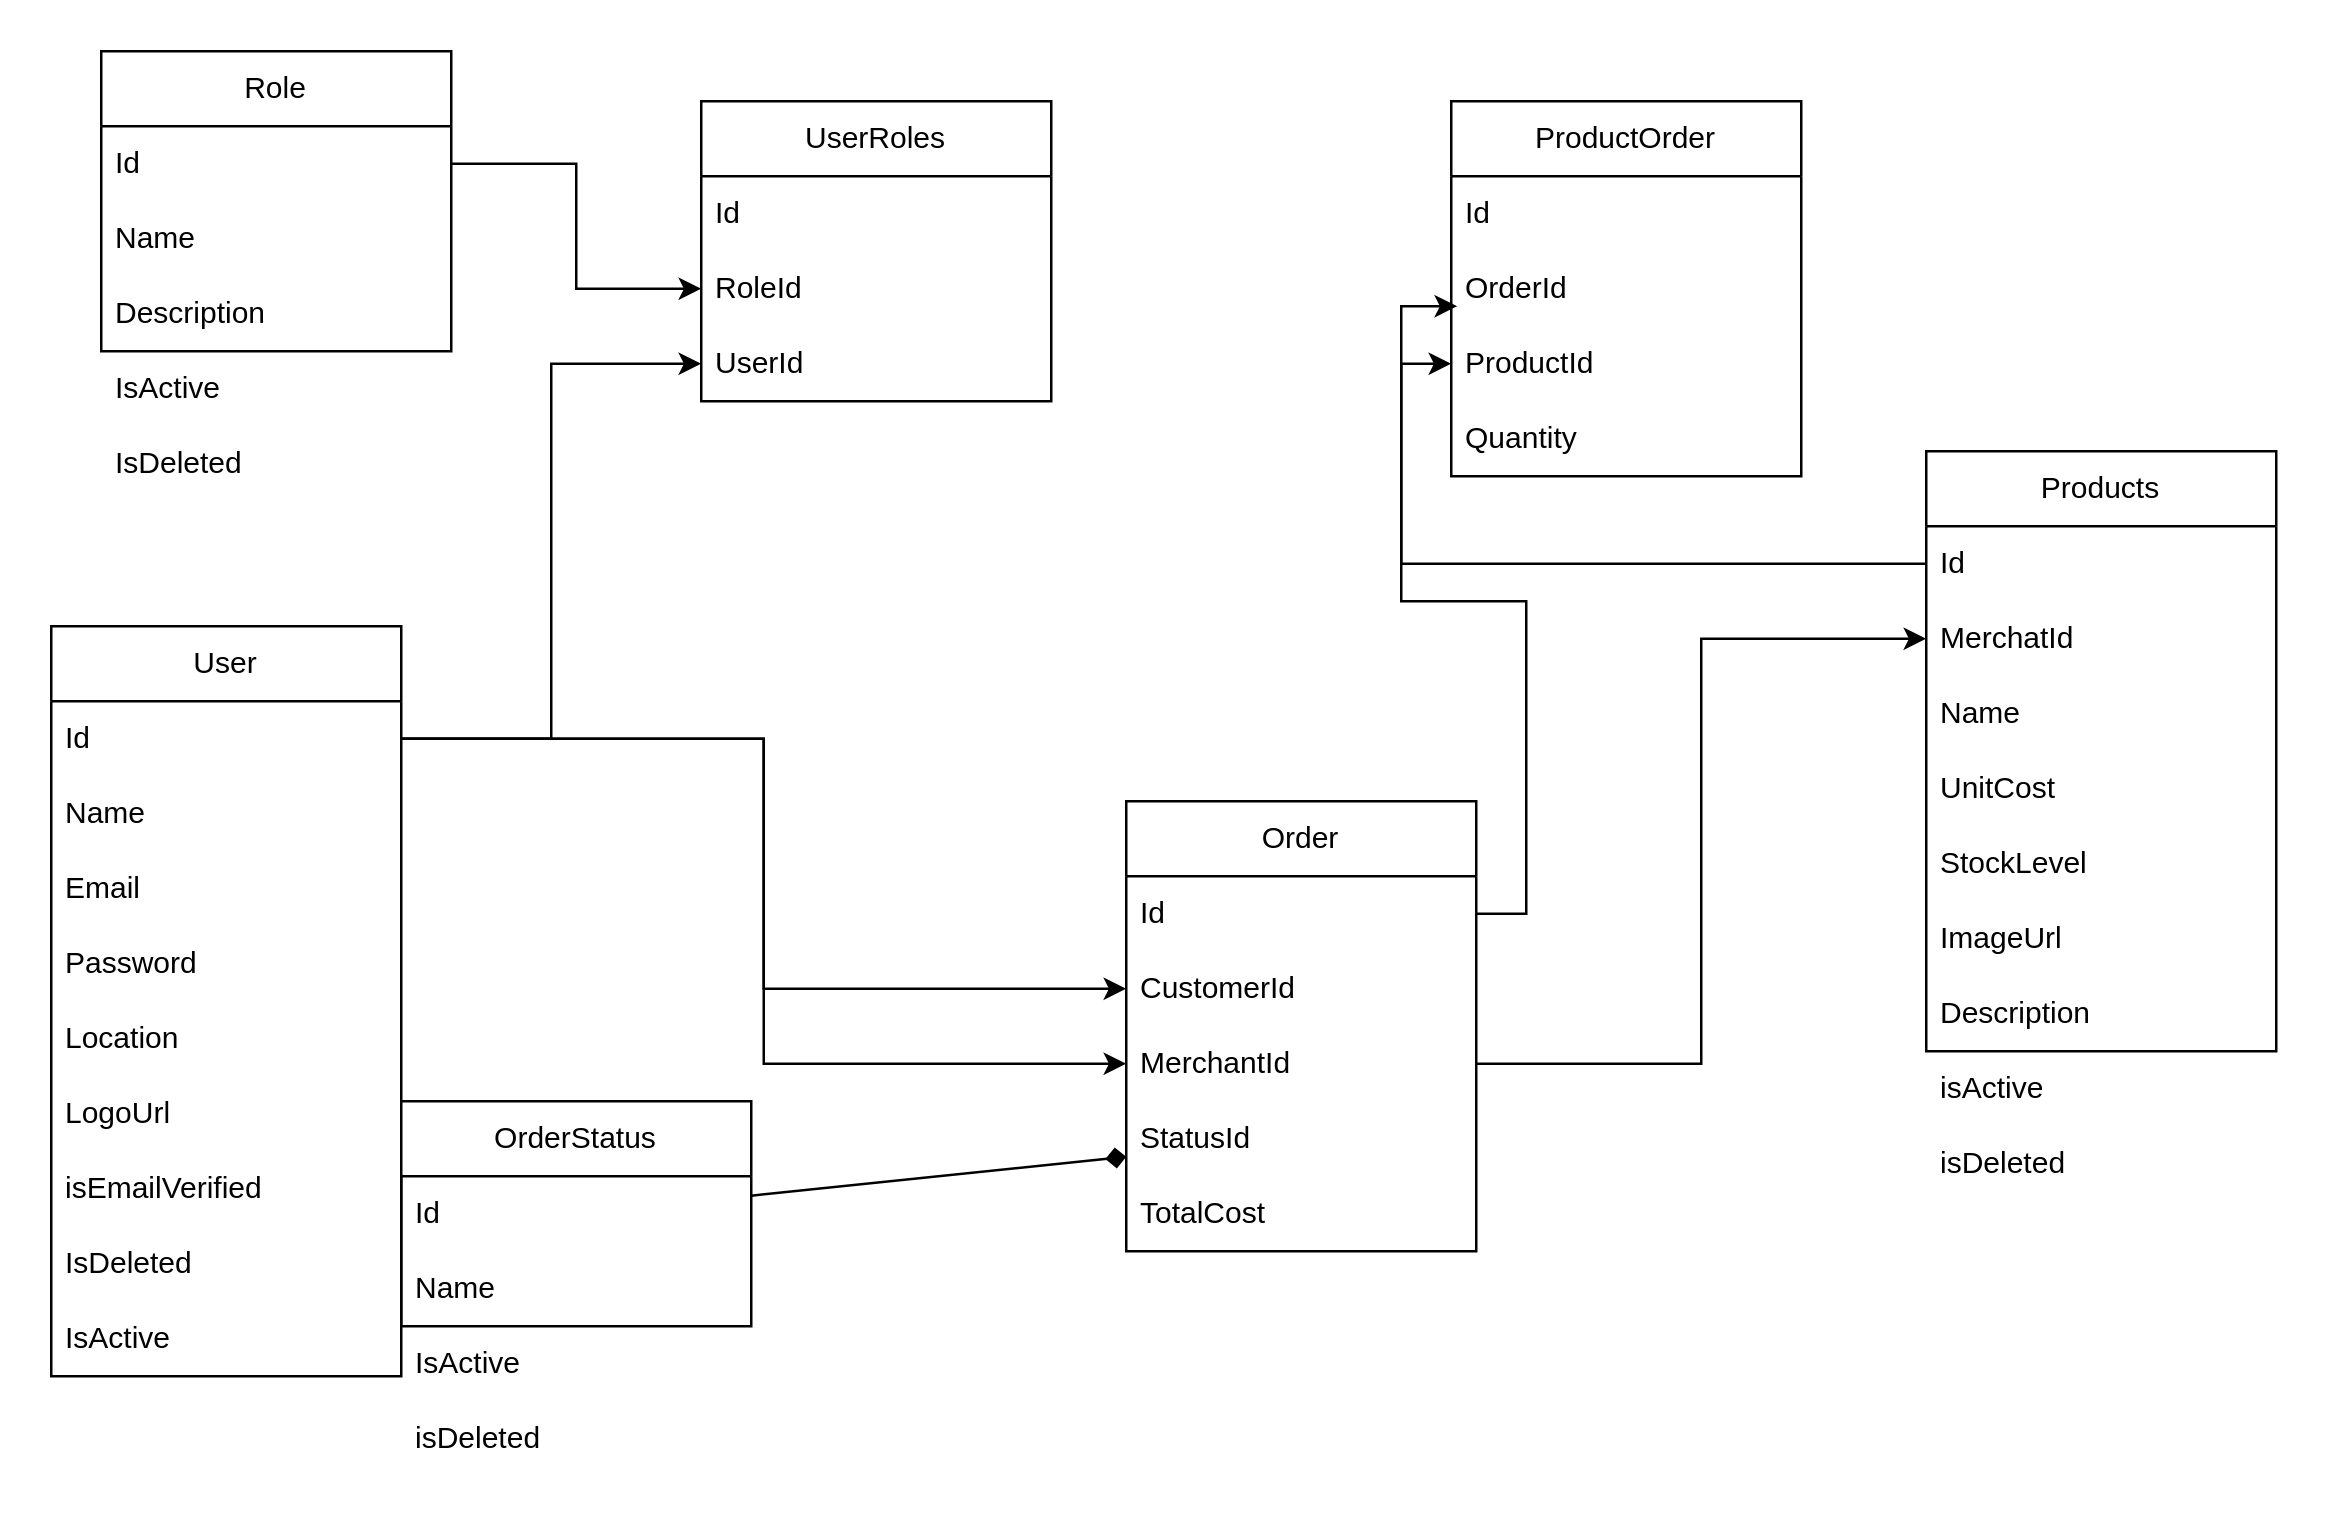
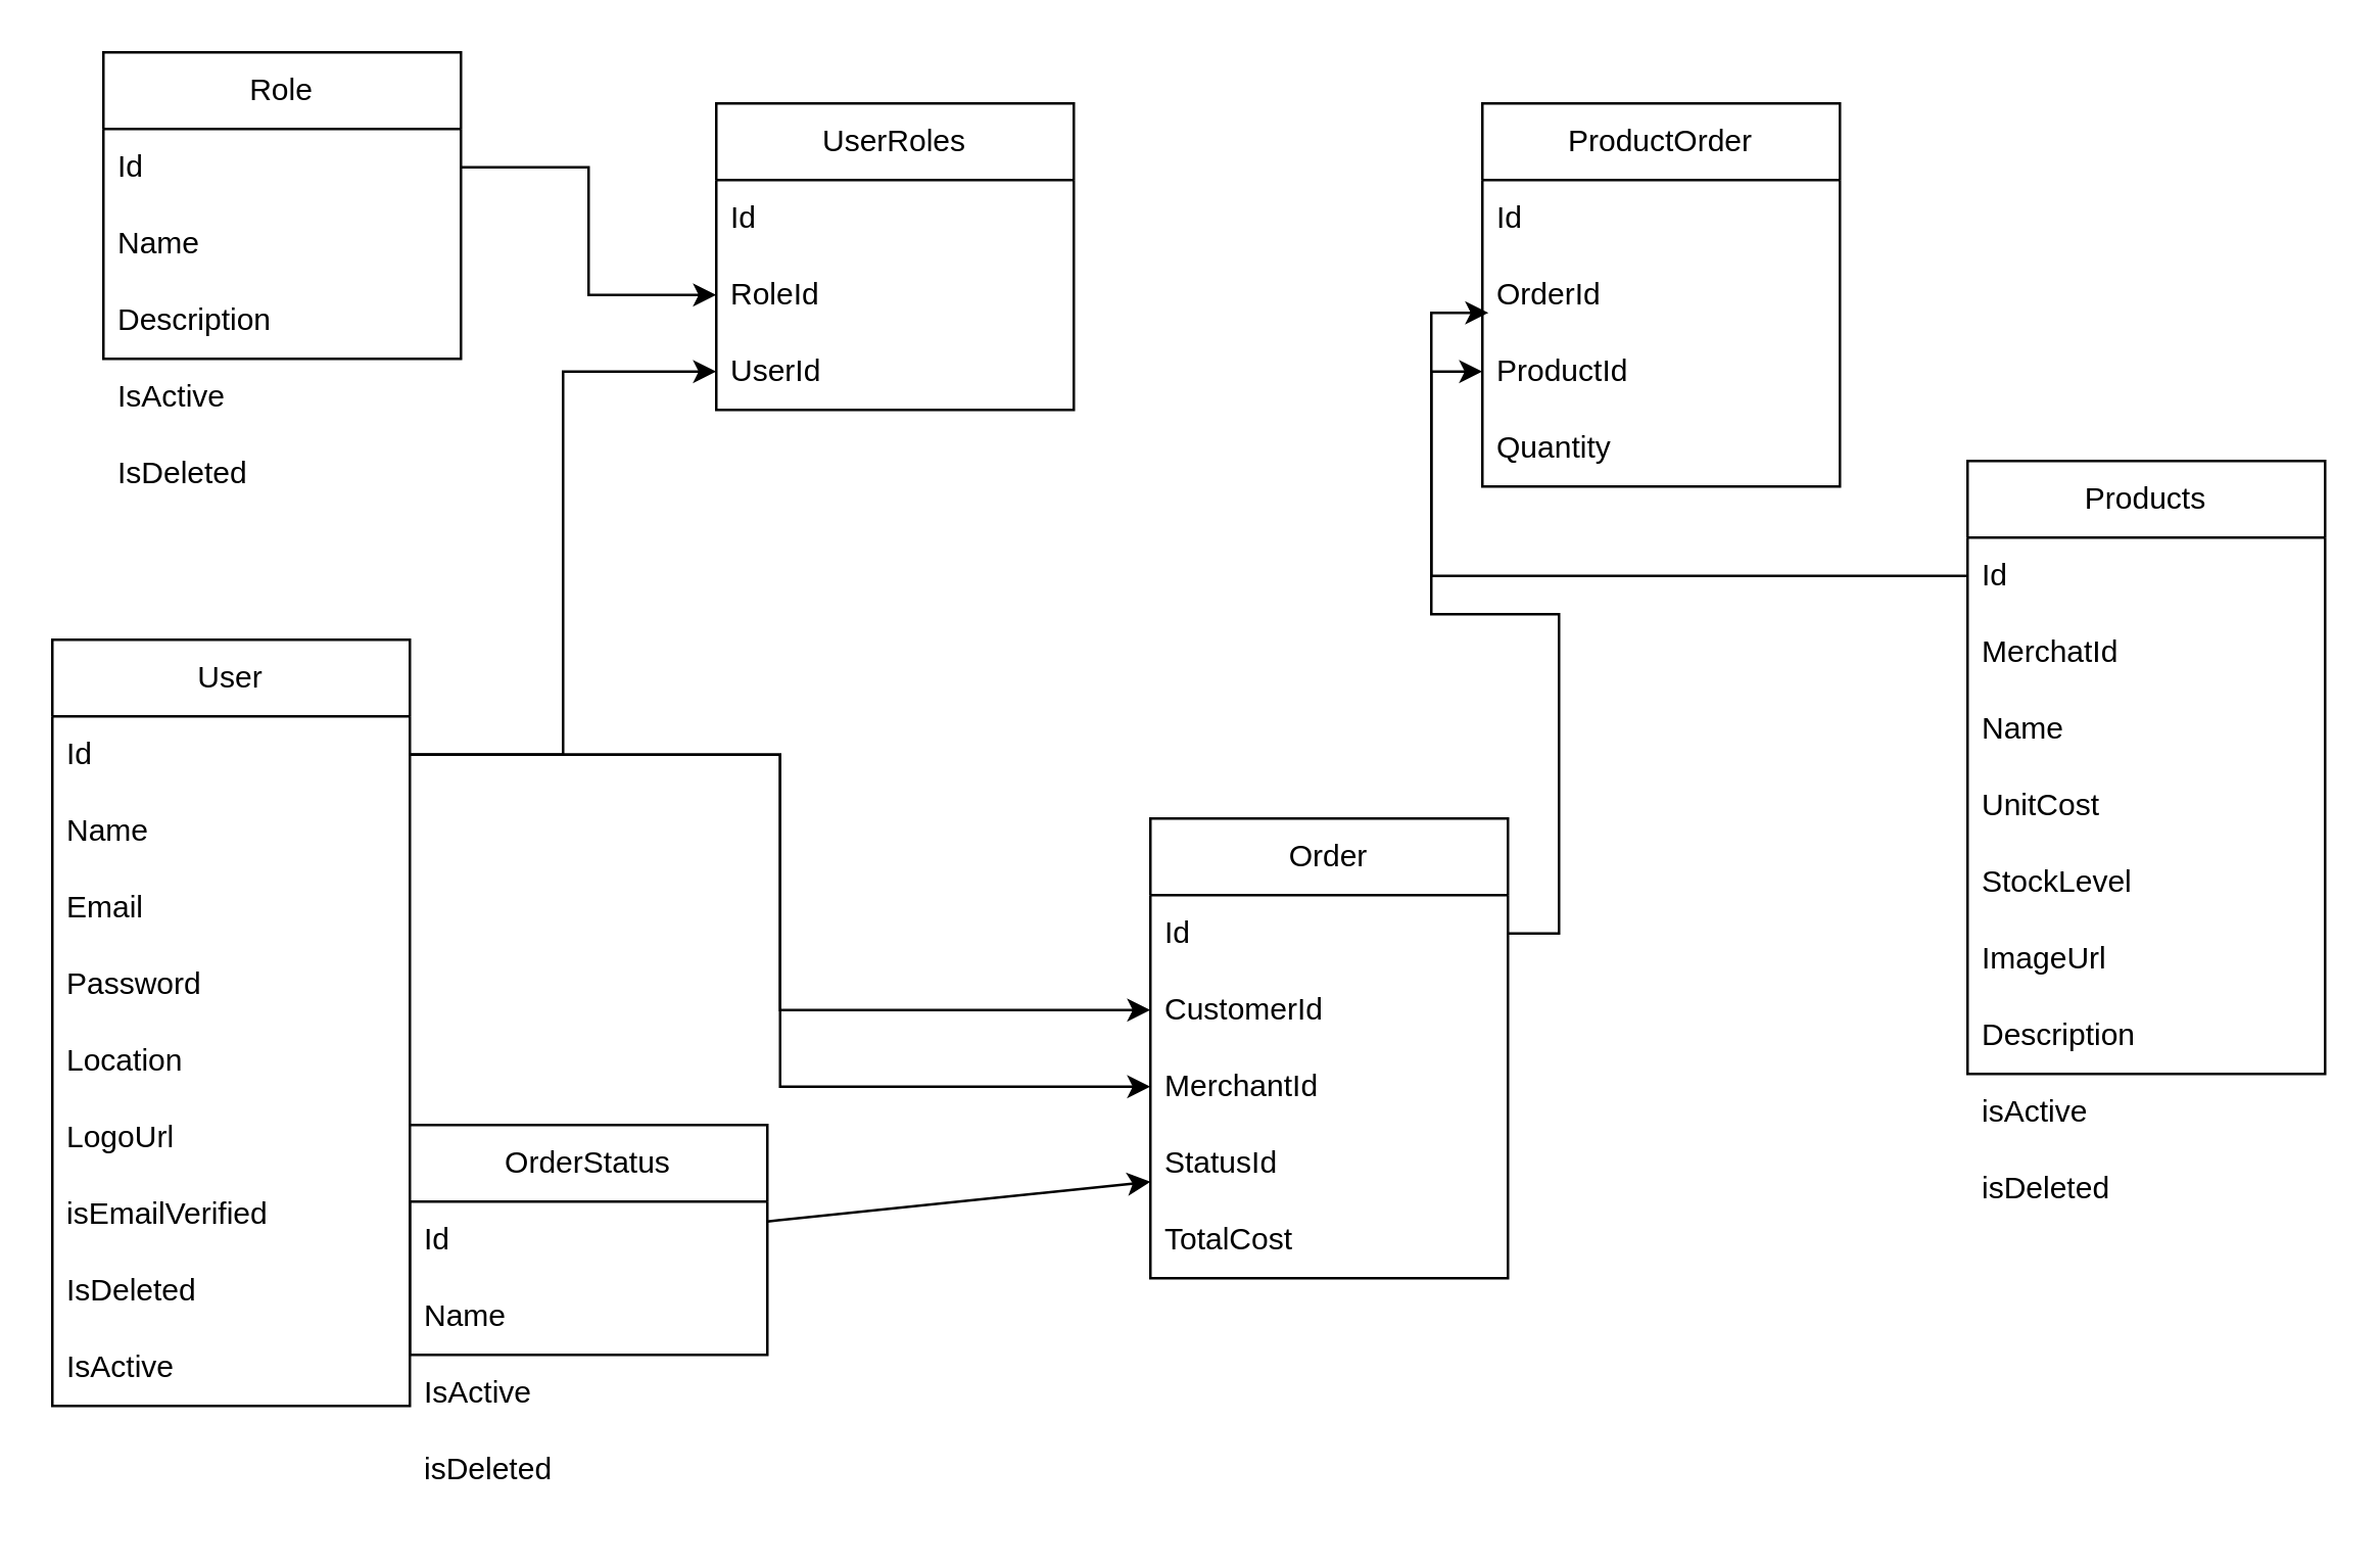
- <mxCell id="35" style="edgeStyle=orthogonalEdgeStyle;rounded=0;orthogonalLoop=1;jettySize=auto;html=1;entryX=0;entryY=0.5;entryDx=0;entryDy=0;" parent="1" source="25" target="14" edge="1"><mxGeometry relative="1" as="geometry" /></mxCell>
- <mxCell id="50" style="edgeStyle=none;html=1;endArrow=diamond;" parent="1" source="51" target="26" edge="1"><mxGeometry relative="1" as="geometry" /></mxCell>
+ <mxCell id="50" style="edgeStyle=none;html=1;" parent="1" source="51" target="26" edge="1"><mxGeometry relative="1" as="geometry" /></mxCell>
